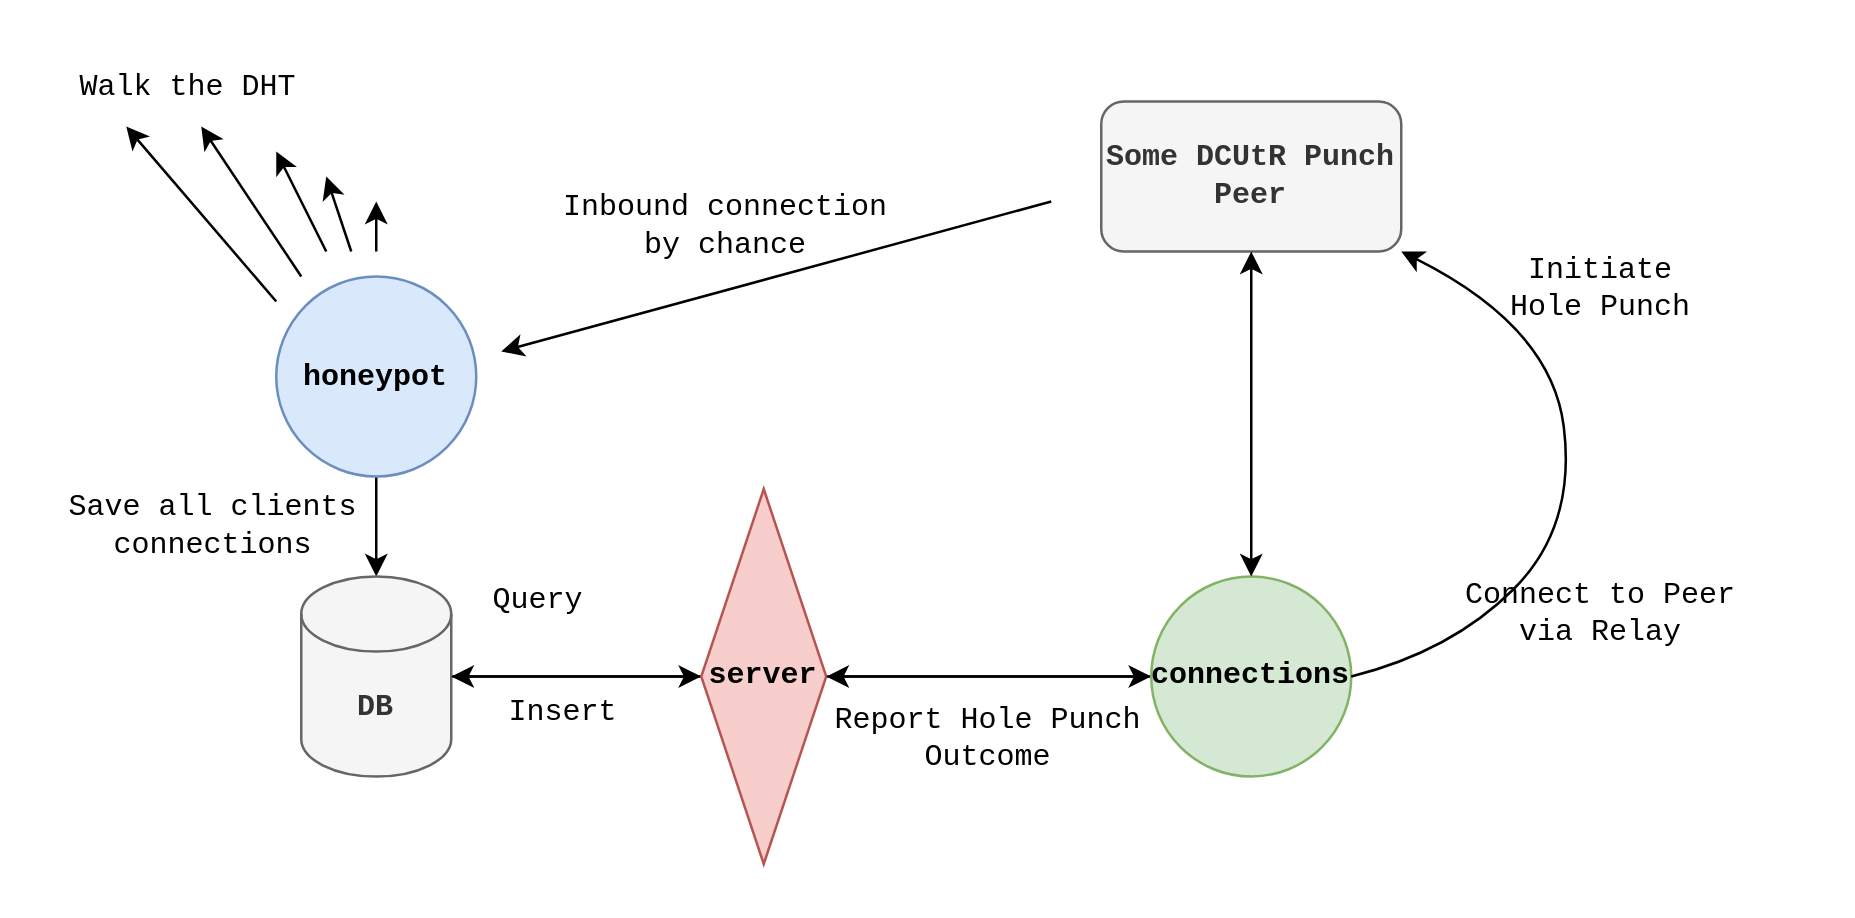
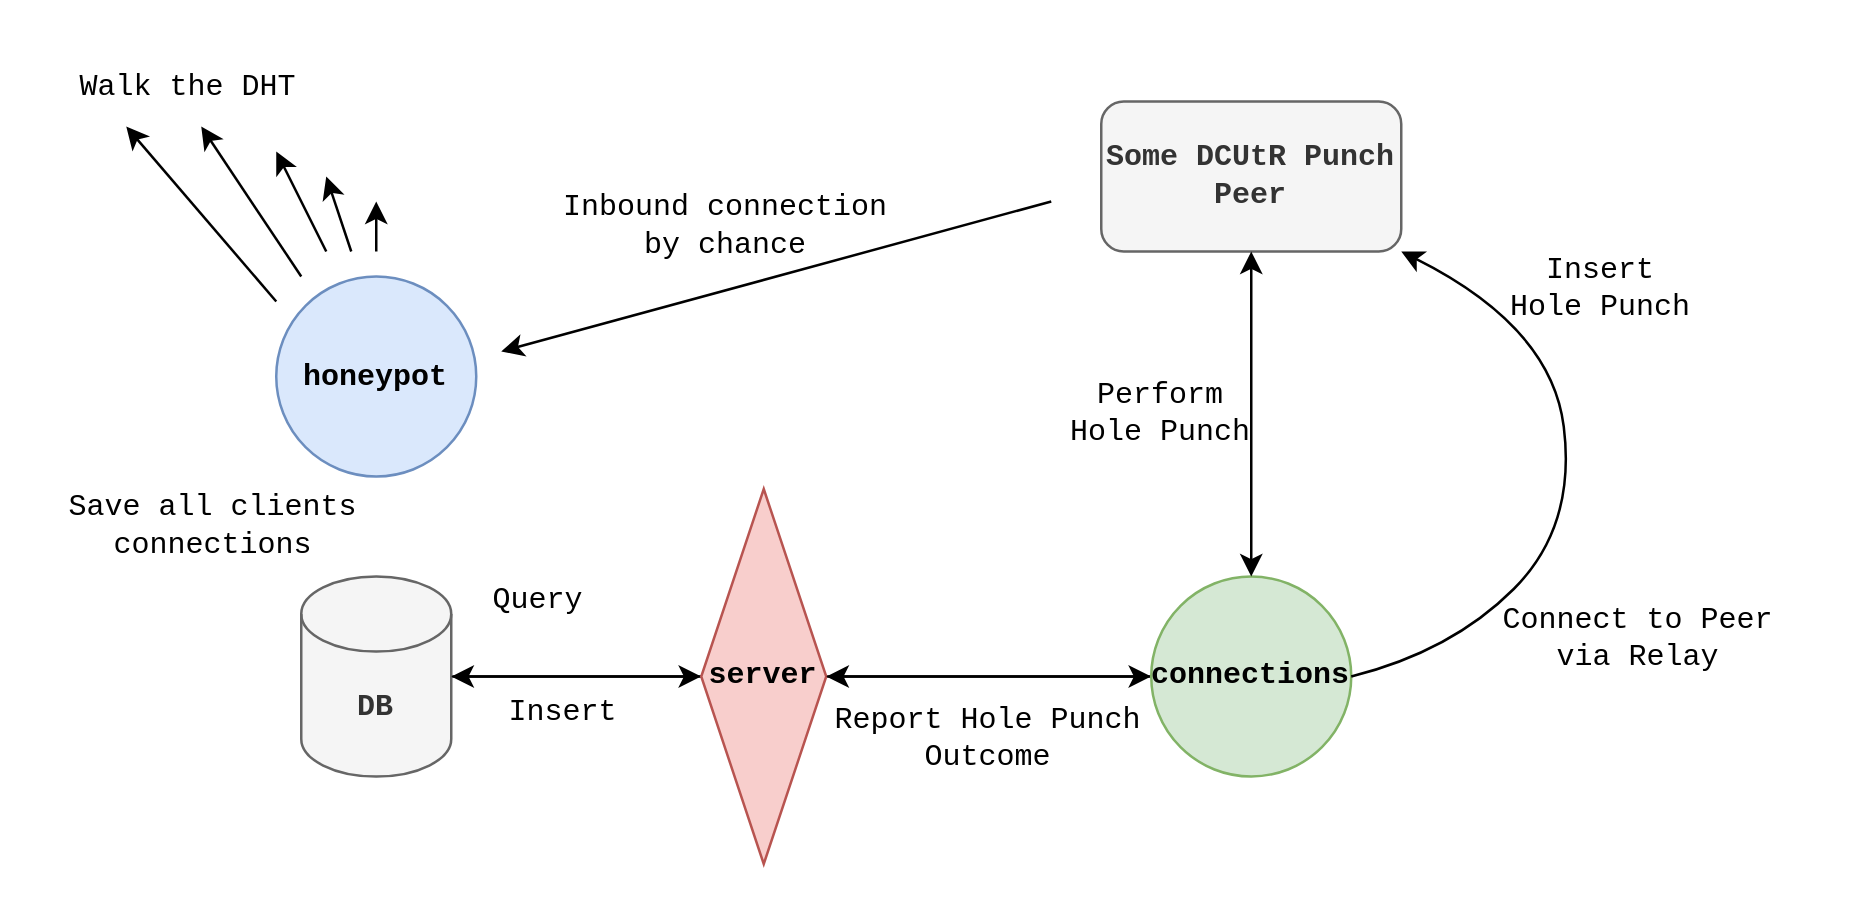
- <mxCell id="25" value="Initiate Hole Punch" style="text;html=1;strokeColor=none;fillColor=none;align=center;verticalAlign=middle;whiteSpace=wrap;rounded=0;fontFamily=Courier New;" parent="1" vertex="1"><mxGeometry x="600" y="100" width="80" height="30" as="geometry" /></mxCell>
+ <mxCell id="25" value="Insert Hole Punch" style="text;html=1;strokeColor=none;fillColor=none;align=center;verticalAlign=middle;whiteSpace=wrap;rounded=0;fontFamily=Courier New;" parent="1" vertex="1"><mxGeometry x="600" y="100" width="80" height="30" as="geometry" /></mxCell>
+ <mxCell id="26" value="Perform Hole Punch" style="text;html=1;strokeColor=none;fillColor=none;align=center;verticalAlign=middle;whiteSpace=wrap;rounded=0;fontFamily=Courier New;" parent="1" vertex="1"><mxGeometry x="424" y="150" width="80" height="30" as="geometry" /></mxCell>
- <mxCell id="2" style="edgeStyle=orthogonalEdgeStyle;rounded=0;orthogonalLoop=1;jettySize=auto;html=1;entryX=0.5;entryY=0;entryDx=0;entryDy=0;entryPerimeter=0;fontFamily=Courier New;" parent="1" source="3" target="13" edge="1"><mxGeometry relative="1" as="geometry" /></mxCell>
- <mxCell id="24" value="Connect to Peer via Relay" style="text;html=1;strokeColor=none;fillColor=none;align=center;verticalAlign=middle;whiteSpace=wrap;rounded=0;fontFamily=Courier New;" parent="1" vertex="1"><mxGeometry x="575" y="230" width="130" height="30" as="geometry" /></mxCell>
+ <mxCell id="24" value="Connect to Peer via Relay" style="text;html=1;strokeColor=none;fillColor=none;align=center;verticalAlign=middle;whiteSpace=wrap;rounded=0;fontFamily=Courier New;" parent="1" vertex="1"><mxGeometry x="590" y="240" width="130" height="30" as="geometry" /></mxCell>
